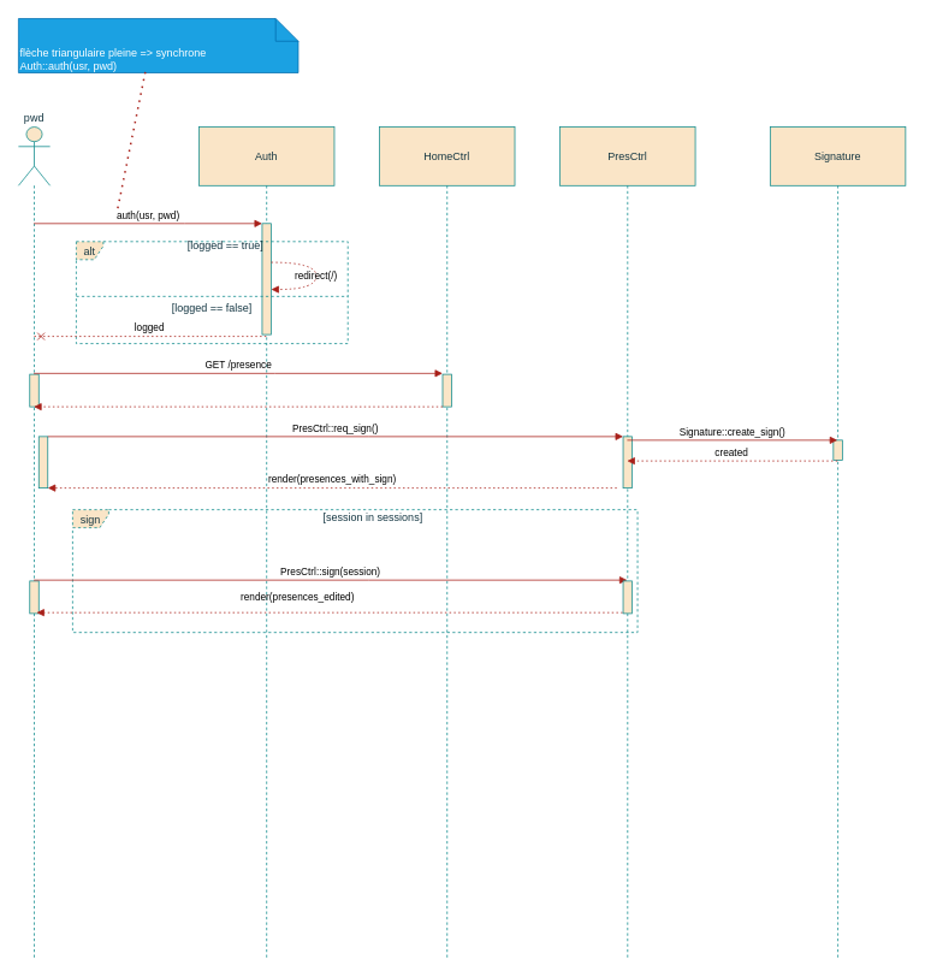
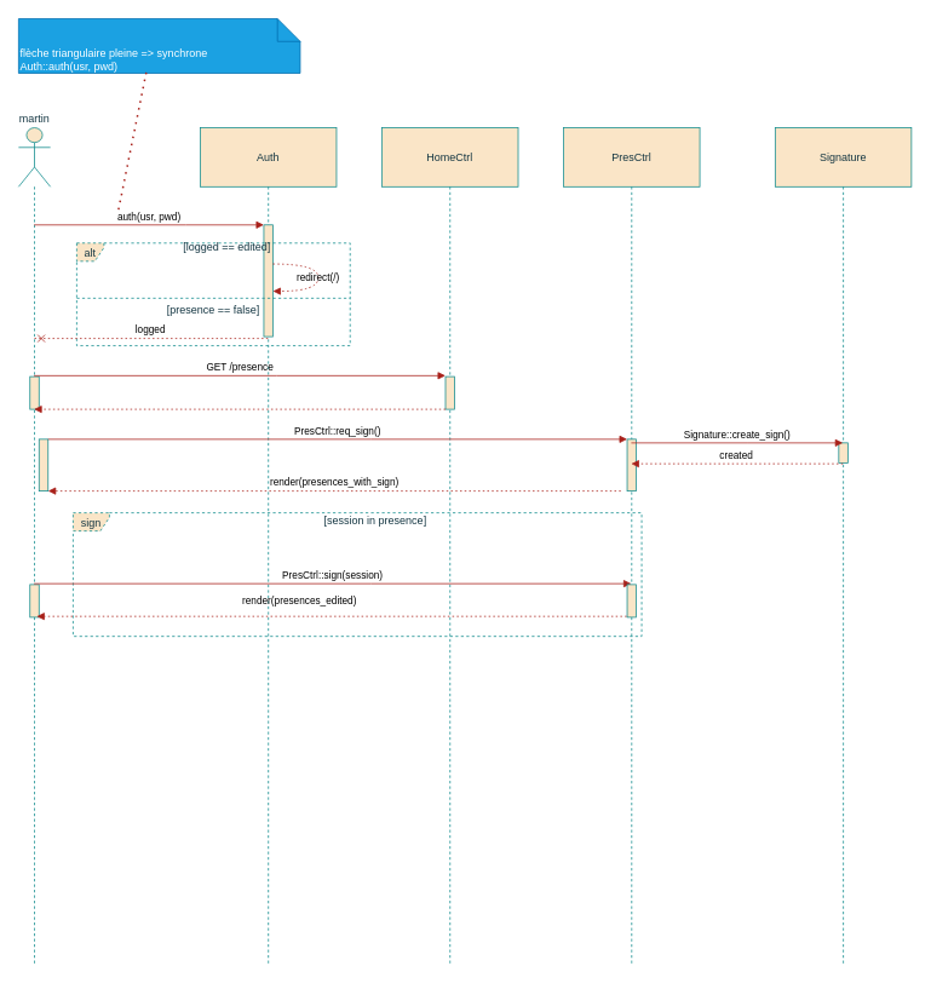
- <mxCell id="4" value="pwd" style="shape=umlLifeline;perimeter=lifelinePerimeter;whiteSpace=wrap;container=1;dropTarget=0;collapsible=0;recursiveResize=0;outlineConnect=0;portConstraint=eastwest;newEdgeStyle={&quot;edgeStyle&quot;:&quot;elbowEdgeStyle&quot;,&quot;elbow&quot;:&quot;vertical&quot;,&quot;curved&quot;:0,&quot;rounded&quot;:0};participant=umlActor;verticalAlign=bottom;labelPosition=center;verticalLabelPosition=top;align=center;size=65;labelBackgroundColor=none;fillColor=#FAE5C7;strokeColor=#0F8B8D;fontColor=#143642;" vertex="1" parent="1"><mxGeometry x="20" y="140" width="35" height="920" as="geometry" /></mxCell>
+ <mxCell id="4" value="martin" style="shape=umlLifeline;perimeter=lifelinePerimeter;whiteSpace=wrap;container=1;dropTarget=0;collapsible=0;recursiveResize=0;outlineConnect=0;portConstraint=eastwest;newEdgeStyle={&quot;edgeStyle&quot;:&quot;elbowEdgeStyle&quot;,&quot;elbow&quot;:&quot;vertical&quot;,&quot;curved&quot;:0,&quot;rounded&quot;:0};participant=umlActor;verticalAlign=bottom;labelPosition=center;verticalLabelPosition=top;align=center;size=65;labelBackgroundColor=none;fillColor=#FAE5C7;strokeColor=#0F8B8D;fontColor=#143642;" vertex="1" parent="1"><mxGeometry x="20" y="140" width="35" height="920" as="geometry" /></mxCell>
- <mxCell id="17" value="[logged == true]" style="text;strokeColor=none;fillColor=none;align=center;verticalAlign=middle;whiteSpace=wrap;labelBackgroundColor=none;fontColor=#143642;" vertex="1" parent="16"><mxGeometry x="30" width="271" height="10" as="geometry" /></mxCell>
+ <mxCell id="17" value="[logged == edited]" style="text;strokeColor=none;fillColor=none;align=center;verticalAlign=middle;whiteSpace=wrap;labelBackgroundColor=none;fontColor=#143642;" vertex="1" parent="16"><mxGeometry x="30" width="271" height="10" as="geometry" /></mxCell>
- <mxCell id="18" value="[logged == false]" style="shape=line;dashed=1;whiteSpace=wrap;verticalAlign=top;labelPosition=center;verticalLabelPosition=middle;align=center;strokeColor=#0F8B8D;labelBackgroundColor=none;fillColor=#FAE5C7;fontColor=#143642;" vertex="1" parent="16"><mxGeometry y="59.702" width="301" height="2" as="geometry" /></mxCell>
+ <mxCell id="18" value="[presence == false]" style="shape=line;dashed=1;whiteSpace=wrap;verticalAlign=top;labelPosition=center;verticalLabelPosition=middle;align=center;strokeColor=#0F8B8D;labelBackgroundColor=none;fillColor=#FAE5C7;fontColor=#143642;" vertex="1" parent="16"><mxGeometry y="59.702" width="301" height="2" as="geometry" /></mxCell>
- <mxCell id="20" value="[session in sessions]" style="text;strokeColor=none;fillColor=none;align=center;verticalAlign=middle;whiteSpace=wrap;labelBackgroundColor=none;fontColor=#143642;" vertex="1" parent="19"><mxGeometry x="40" width="586" height="18.133" as="geometry" /></mxCell>
+ <mxCell id="20" value="[session in presence]" style="text;strokeColor=none;fillColor=none;align=center;verticalAlign=middle;whiteSpace=wrap;labelBackgroundColor=none;fontColor=#143642;" vertex="1" parent="19"><mxGeometry x="40" width="586" height="18.133" as="geometry" /></mxCell>
